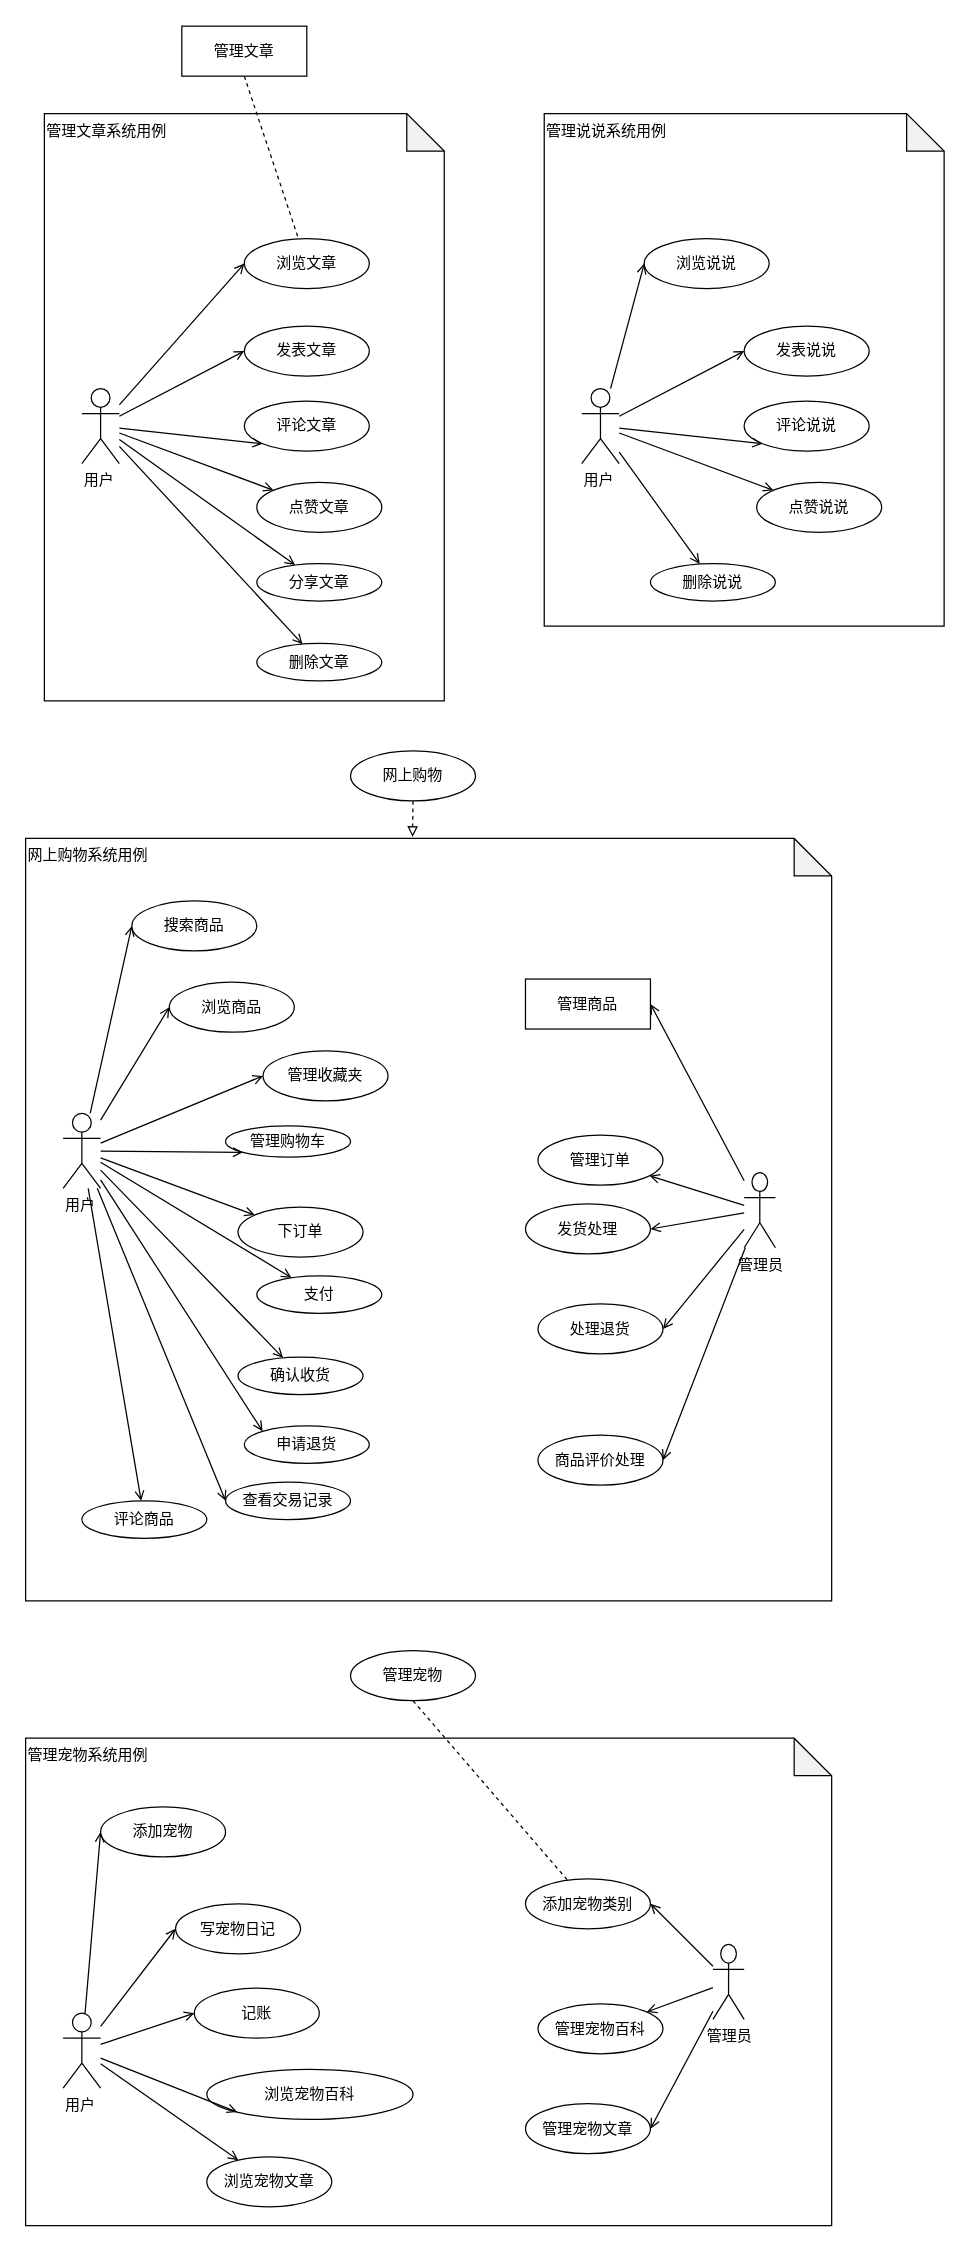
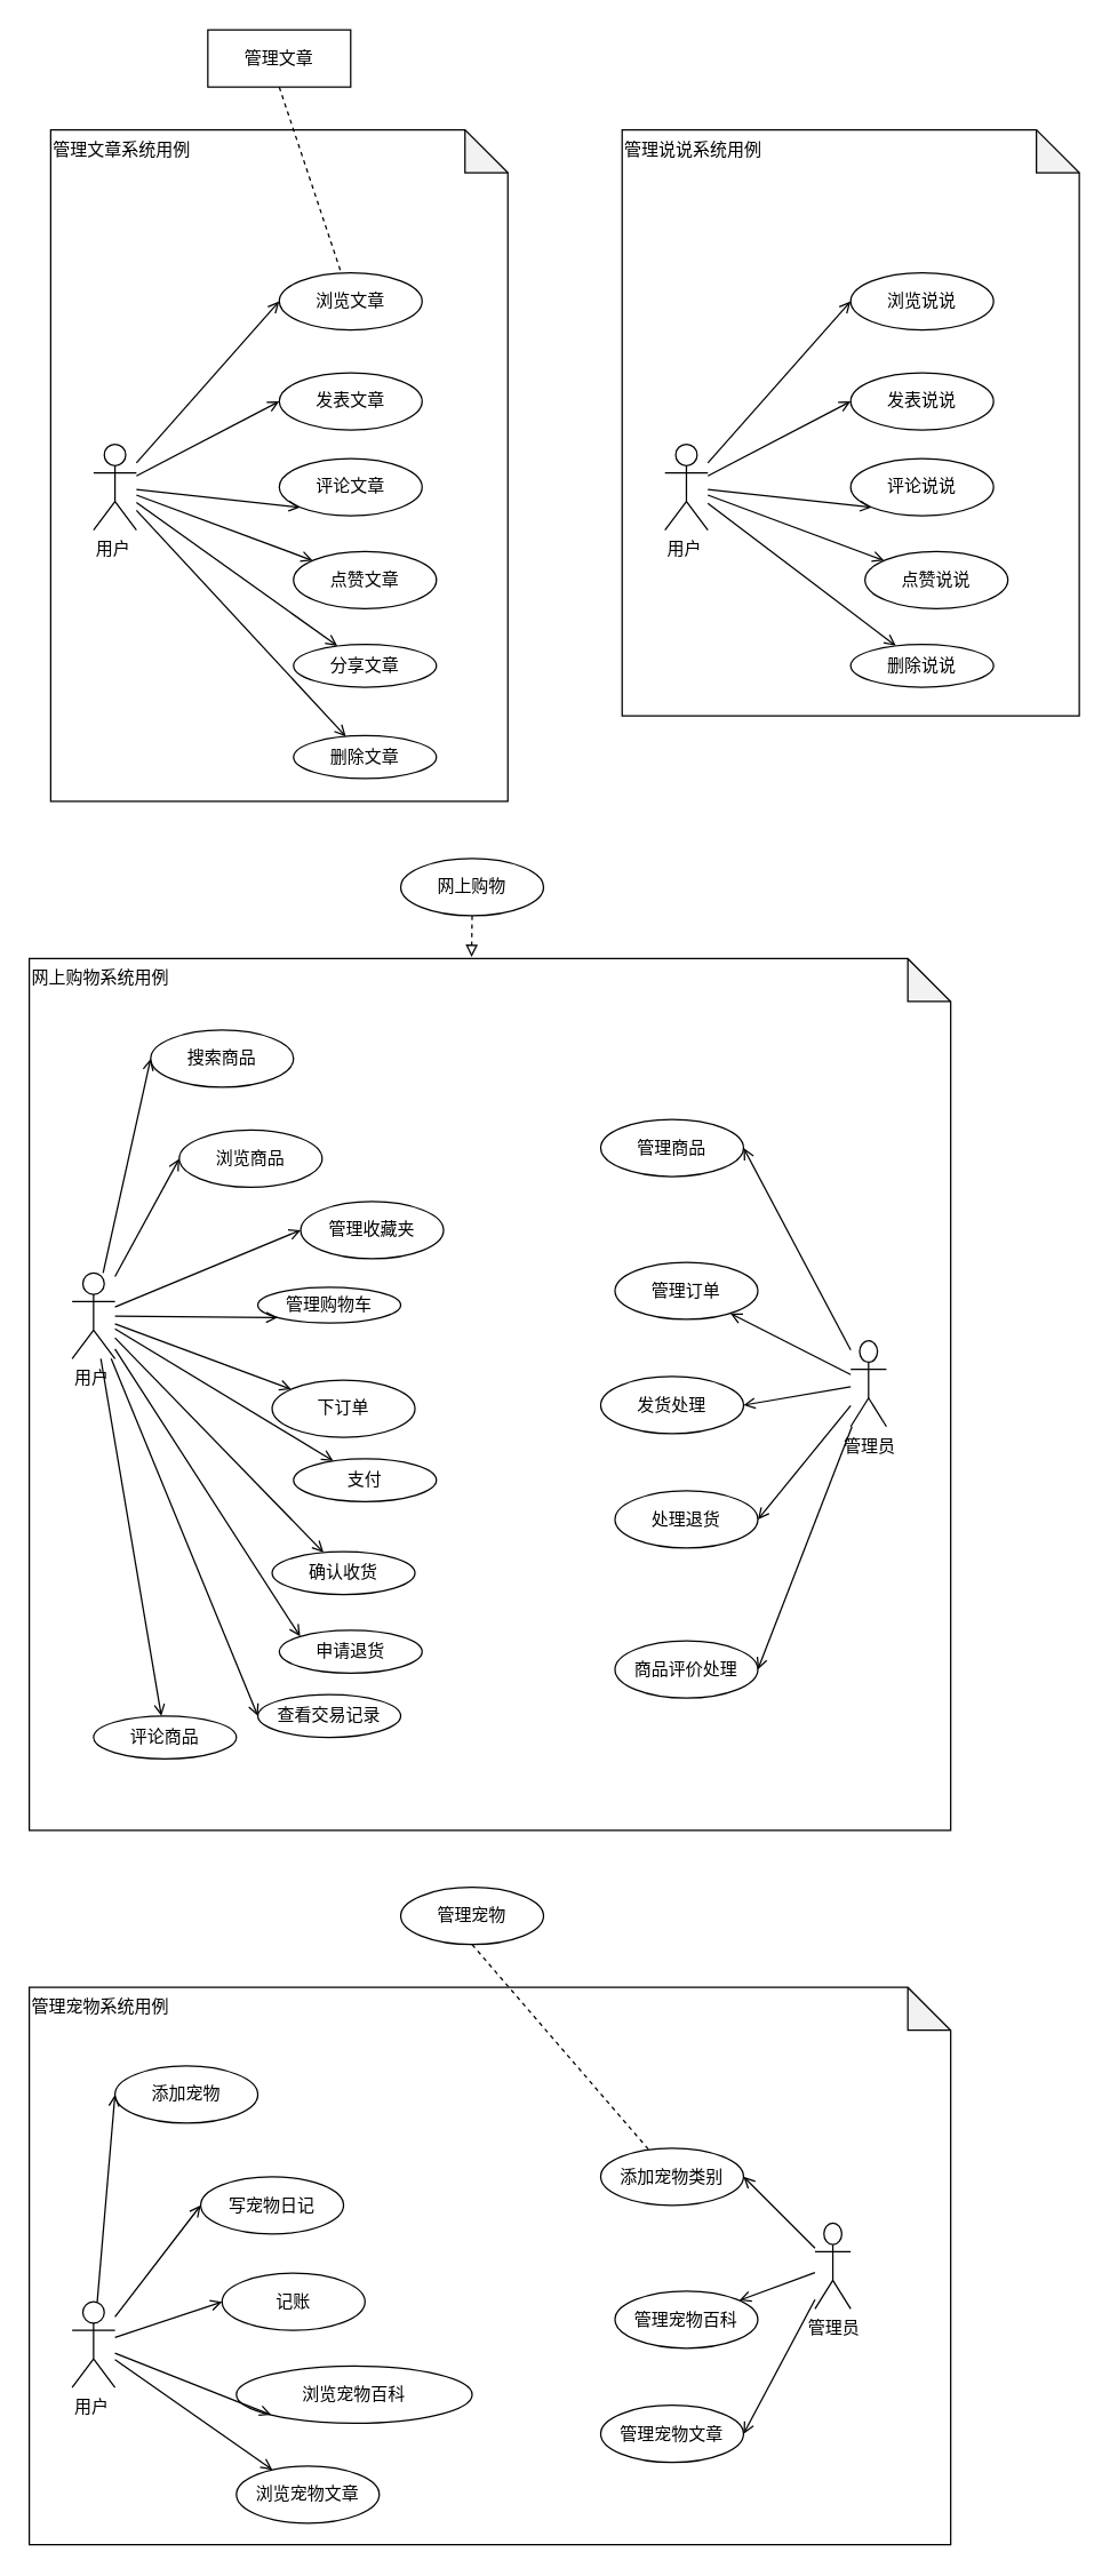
- <mxCell id="22" value="浏览说说&lt;div style=&quot;text-align: center&quot;&gt;&lt;/div&gt;" style="ellipse;whiteSpace=wrap;html=1;align=center;" vertex="1" parent="19"><mxGeometry x="80" y="170" width="100" height="40" as="geometry" /></mxCell>
+ <mxCell id="22" value="浏览说说&lt;div style=&quot;text-align: center&quot;&gt;&lt;/div&gt;" style="ellipse;whiteSpace=wrap;html=1;align=center;" vertex="1" parent="19"><mxGeometry x="160" y="170" width="100" height="40" as="geometry" /></mxCell>
- <mxCell id="30" value="删除说说" style="ellipse;whiteSpace=wrap;html=1;align=center;" vertex="1" parent="19"><mxGeometry x="85" y="430" width="100" height="30" as="geometry" /></mxCell>
+ <mxCell id="30" value="删除说说" style="ellipse;whiteSpace=wrap;html=1;align=center;" vertex="1" parent="19"><mxGeometry x="160" y="430" width="100" height="30" as="geometry" /></mxCell>
- <mxCell id="56" value="管理商品&lt;div style=&quot;text-align: center&quot;&gt;&lt;/div&gt;" style="whiteSpace=wrap;html=1;align=center;rounded=0;" vertex="1" parent="54"><mxGeometry width="100" height="40" as="geometry" /></mxCell>
+ <mxCell id="56" value="管理商品&lt;div style=&quot;text-align: center&quot;&gt;&lt;/div&gt;" style="ellipse;whiteSpace=wrap;html=1;align=center;" vertex="1" parent="54"><mxGeometry width="100" height="40" as="geometry" /></mxCell>
- <mxCell id="35" value="浏览商品&lt;div style=&quot;text-align: center&quot;&gt;&lt;/div&gt;" style="ellipse;whiteSpace=wrap;html=1;align=center;" vertex="1" parent="32"><mxGeometry x="115" y="185" width="100" height="40" as="geometry" /></mxCell>
+ <mxCell id="35" value="浏览商品&lt;div style=&quot;text-align: center&quot;&gt;&lt;/div&gt;" style="ellipse;whiteSpace=wrap;html=1;align=center;" vertex="1" parent="32"><mxGeometry x="105" y="190" width="100" height="40" as="geometry" /></mxCell>
- <mxCell id="58" value="管理订单&lt;div style=&quot;text-align: center&quot;&gt;&lt;/div&gt;" style="ellipse;whiteSpace=wrap;html=1;align=center;" vertex="1" parent="54"><mxGeometry x="10" y="125" width="100" height="40" as="geometry" /></mxCell>
+ <mxCell id="58" value="管理订单&lt;div style=&quot;text-align: center&quot;&gt;&lt;/div&gt;" style="ellipse;whiteSpace=wrap;html=1;align=center;" vertex="1" parent="54"><mxGeometry x="10" y="100" width="100" height="40" as="geometry" /></mxCell>
